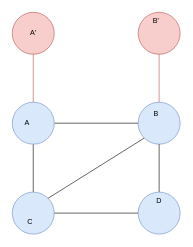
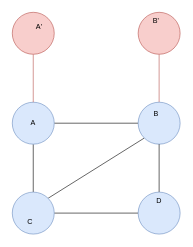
- <mxCell id="15" value="A'" style="text;html=1;strokeColor=none;fillColor=none;align=center;verticalAlign=middle;whiteSpace=wrap;rounded=0;" vertex="1" parent="1"><mxGeometry x="35" y="45" width="40" height="20" as="geometry" /></mxCell>
+ <mxCell id="15" value="A'" style="text;html=1;strokeColor=none;fillColor=none;align=center;verticalAlign=middle;whiteSpace=wrap;rounded=0;" vertex="1" parent="1"><mxGeometry x="45" y="35" width="40" height="20" as="geometry" /></mxCell>
- <mxCell id="17" value="A" style="text;html=1;strokeColor=none;fillColor=none;align=center;verticalAlign=middle;whiteSpace=wrap;rounded=0;" vertex="1" parent="1"><mxGeometry x="25" y="195" width="40" height="20" as="geometry" /></mxCell>
+ <mxCell id="17" value="A" style="text;html=1;strokeColor=none;fillColor=none;align=center;verticalAlign=middle;whiteSpace=wrap;rounded=0;" vertex="1" parent="1"><mxGeometry x="35" y="195" width="40" height="20" as="geometry" /></mxCell>
